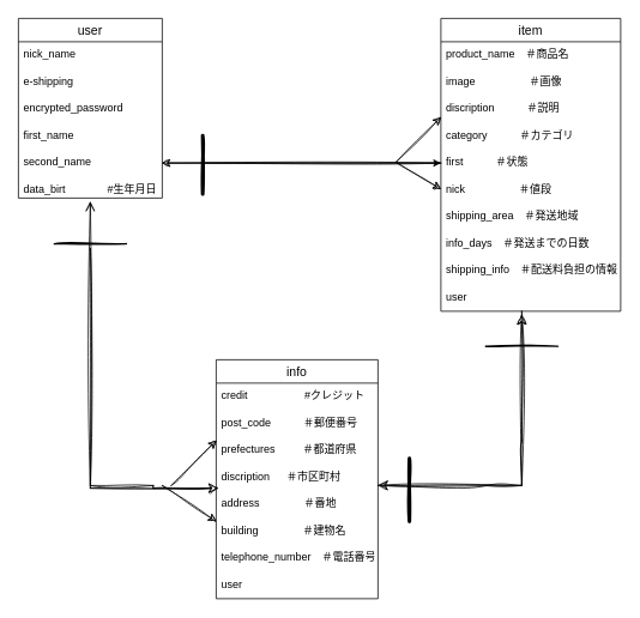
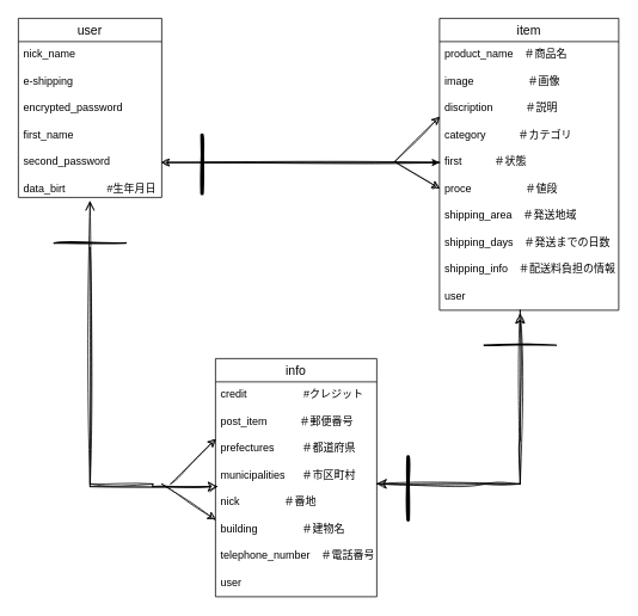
- <mxCell id="7" value="second_name" style="text;strokeColor=none;fillColor=none;spacingLeft=4;spacingRight=4;overflow=hidden;rotatable=0;points=[[0,0.5],[1,0.5]];portConstraint=eastwest;fontSize=12;" vertex="1" parent="2"><mxGeometry y="146" width="160" height="30" as="geometry" /></mxCell>
+ <mxCell id="7" value="second_password" style="text;strokeColor=none;fillColor=none;spacingLeft=4;spacingRight=4;overflow=hidden;rotatable=0;points=[[0,0.5],[1,0.5]];portConstraint=eastwest;fontSize=12;" vertex="1" parent="2"><mxGeometry y="146" width="160" height="30" as="geometry" /></mxCell>
- <mxCell id="15" value="nick　　　　　＃値段" style="text;strokeColor=none;fillColor=none;spacingLeft=4;spacingRight=4;overflow=hidden;rotatable=0;points=[[0,0.5],[1,0.5]];portConstraint=eastwest;fontSize=12;" vertex="1" parent="9"><mxGeometry y="176" width="200" height="30" as="geometry" /></mxCell>
+ <mxCell id="15" value="proce　　　　　＃値段" style="text;strokeColor=none;fillColor=none;spacingLeft=4;spacingRight=4;overflow=hidden;rotatable=0;points=[[0,0.5],[1,0.5]];portConstraint=eastwest;fontSize=12;" vertex="1" parent="9"><mxGeometry y="176" width="200" height="30" as="geometry" /></mxCell>
- <mxCell id="17" value="info_days　＃発送までの日数" style="text;strokeColor=none;fillColor=none;spacingLeft=4;spacingRight=4;overflow=hidden;rotatable=0;points=[[0,0.5],[1,0.5]];portConstraint=eastwest;fontSize=12;" vertex="1" parent="9"><mxGeometry y="236" width="200" height="30" as="geometry" /></mxCell>
+ <mxCell id="17" value="shipping_days　＃発送までの日数" style="text;strokeColor=none;fillColor=none;spacingLeft=4;spacingRight=4;overflow=hidden;rotatable=0;points=[[0,0.5],[1,0.5]];portConstraint=eastwest;fontSize=12;" vertex="1" parent="9"><mxGeometry y="236" width="200" height="30" as="geometry" /></mxCell>
- <mxCell id="22" value="post_code　　　＃郵便番号" style="text;strokeColor=none;fillColor=none;spacingLeft=4;spacingRight=4;overflow=hidden;rotatable=0;points=[[0,0.5],[1,0.5]];portConstraint=eastwest;fontSize=12;" vertex="1" parent="20"><mxGeometry y="56" width="180" height="30" as="geometry" /></mxCell>
+ <mxCell id="22" value="post_item　　　＃郵便番号" style="text;strokeColor=none;fillColor=none;spacingLeft=4;spacingRight=4;overflow=hidden;rotatable=0;points=[[0,0.5],[1,0.5]];portConstraint=eastwest;fontSize=12;" vertex="1" parent="20"><mxGeometry y="56" width="180" height="30" as="geometry" /></mxCell>
- <mxCell id="24" value="discription　  ＃市区町村" style="text;strokeColor=none;fillColor=none;spacingLeft=4;spacingRight=4;overflow=hidden;rotatable=0;points=[[0,0.5],[1,0.5]];portConstraint=eastwest;fontSize=12;" vertex="1" parent="20"><mxGeometry y="116" width="180" height="30" as="geometry" /></mxCell>
+ <mxCell id="24" value="municipalities　  ＃市区町村" style="text;strokeColor=none;fillColor=none;spacingLeft=4;spacingRight=4;overflow=hidden;rotatable=0;points=[[0,0.5],[1,0.5]];portConstraint=eastwest;fontSize=12;" vertex="1" parent="20"><mxGeometry y="116" width="180" height="30" as="geometry" /></mxCell>
- <mxCell id="25" value="address　　　    ＃番地" style="text;strokeColor=none;fillColor=none;spacingLeft=4;spacingRight=4;overflow=hidden;rotatable=0;points=[[0,0.5],[1,0.5]];portConstraint=eastwest;fontSize=12;" vertex="1" parent="20"><mxGeometry y="146" width="180" height="30" as="geometry" /></mxCell>
+ <mxCell id="25" value="nick　　　    ＃番地" style="text;strokeColor=none;fillColor=none;spacingLeft=4;spacingRight=4;overflow=hidden;rotatable=0;points=[[0,0.5],[1,0.5]];portConstraint=eastwest;fontSize=12;" vertex="1" parent="20"><mxGeometry y="146" width="180" height="30" as="geometry" /></mxCell>
